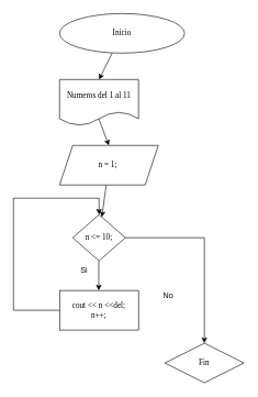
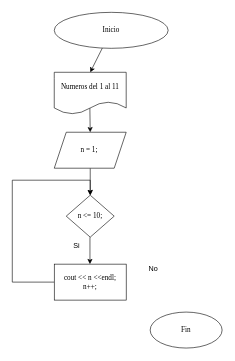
- <mxCell id="8" value="n = 1;&amp;nbsp;" style="shape=parallelogram;perimeter=parallelogramPerimeter;whiteSpace=wrap;html=1;fixedSize=1;fontFamily=Times New Roman;" vertex="1" parent="1"><mxGeometry x="90" y="220" width="150" height="60" as="geometry" /></mxCell>
+ <mxCell id="8" value="n = 1;&amp;nbsp;" style="shape=parallelogram;perimeter=parallelogramPerimeter;whiteSpace=wrap;html=1;fixedSize=1;fontFamily=Times New Roman;" vertex="1" parent="1"><mxGeometry x="90" y="220" width="120" height="60" as="geometry" /></mxCell>
- <mxCell id="9" style="edgeStyle=none;html=1;exitX=1;exitY=0.5;exitDx=0;exitDy=0;rounded=0;curved=0;" edge="1" parent="1" source="11" target="4"><mxGeometry relative="1" as="geometry"><mxPoint x="270" y="365" as="targetPoint" /><Array as="points"><mxPoint x="310" y="360" /></Array></mxGeometry></mxCell>
- <mxCell id="14" value="cout &amp;lt;&amp;lt; n &amp;lt;&amp;lt;del;&lt;div&gt;n++;&lt;/div&gt;" style="whiteSpace=wrap;html=1;fontFamily=Times New Roman;" vertex="1" parent="1"><mxGeometry x="90" y="440" width="120" height="60" as="geometry" /></mxCell>
+ <mxCell id="14" value="cout &amp;lt;&amp;lt; n &amp;lt;&amp;lt;endl;&lt;div&gt;n++;&lt;/div&gt;" style="whiteSpace=wrap;html=1;fontFamily=Times New Roman;" vertex="1" parent="1"><mxGeometry x="90" y="440" width="120" height="60" as="geometry" /></mxCell>
- <mxCell id="4" value="Fin" style="rhombus;whiteSpace=wrap;html=1;fontFamily=Times New Roman;" vertex="1" parent="1"><mxGeometry x="250" y="520" width="120" height="60" as="geometry" /></mxCell>
+ <mxCell id="4" value="Fin" style="ellipse;whiteSpace=wrap;html=1;fontFamily=Times New Roman;" vertex="1" parent="1"><mxGeometry x="250" y="520" width="120" height="60" as="geometry" /></mxCell>
